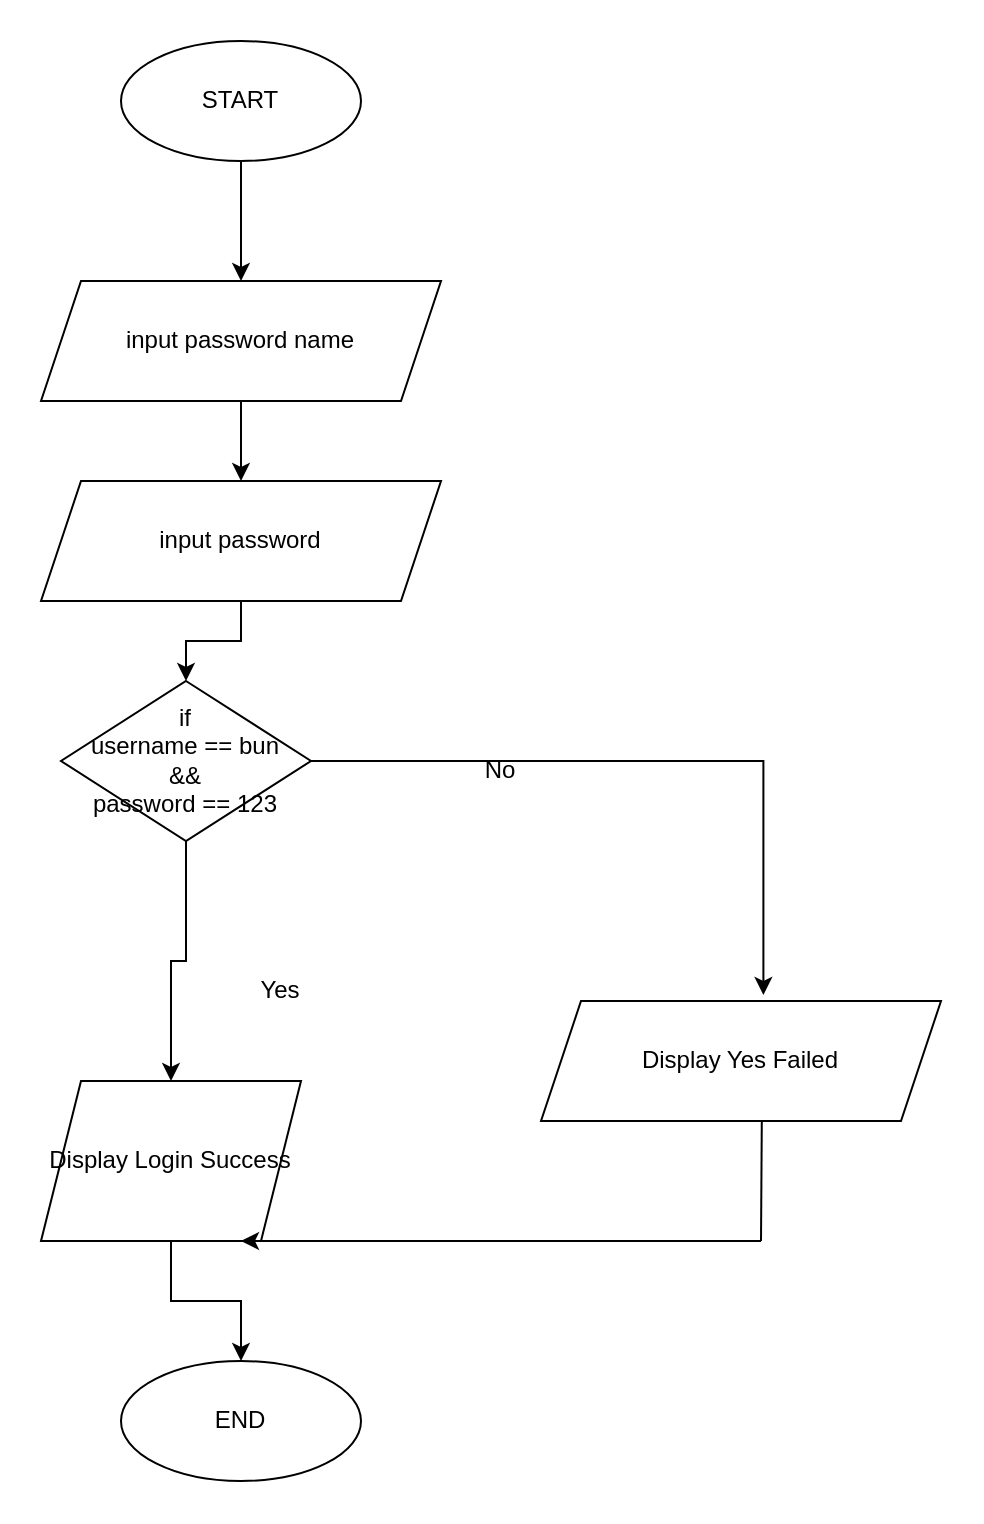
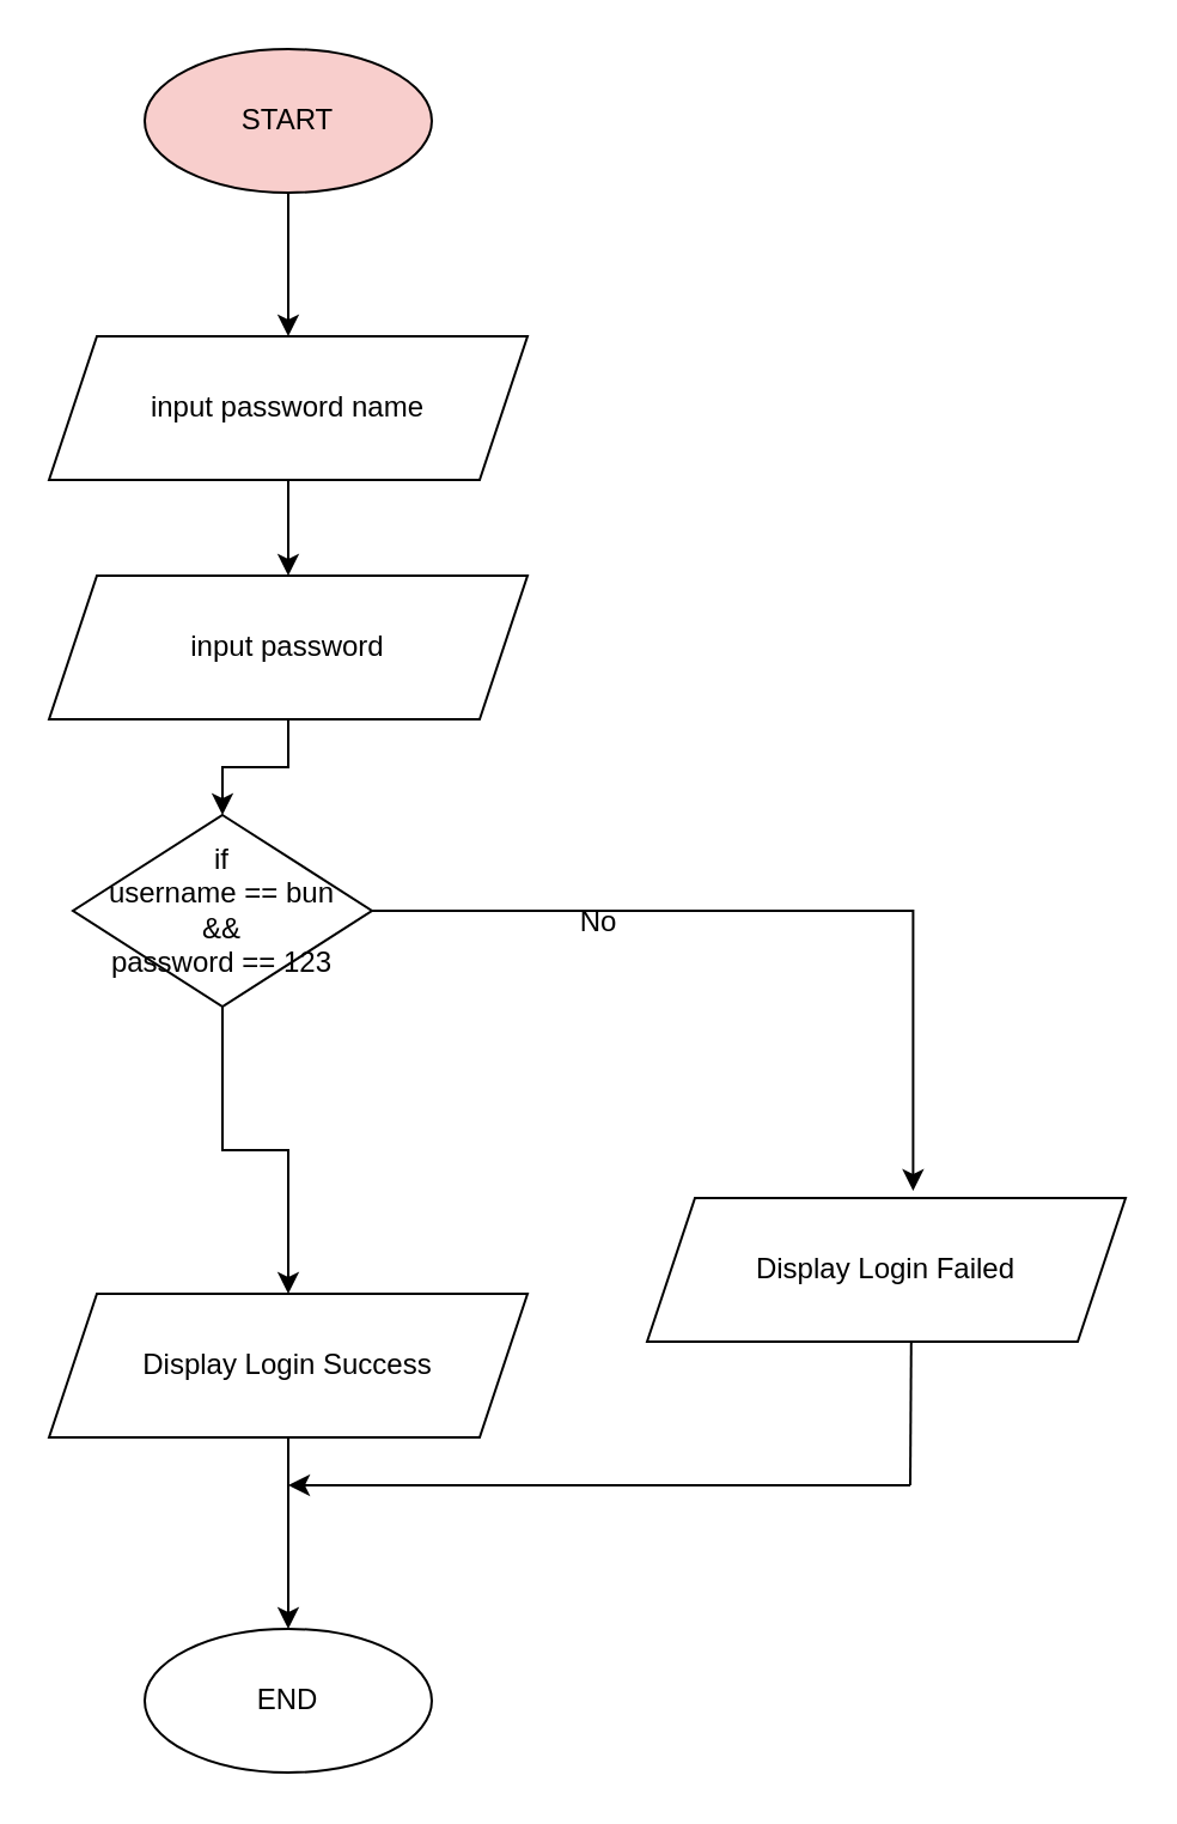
- <mxCell id="3" value="START" style="ellipse;whiteSpace=wrap;html=1;" vertex="1" parent="1"><mxGeometry x="60" y="20" width="120" height="60" as="geometry" /></mxCell>
+ <mxCell id="3" value="START" style="ellipse;whiteSpace=wrap;html=1;fillColor=#f8cecc;" vertex="1" parent="1"><mxGeometry x="60" y="20" width="120" height="60" as="geometry" /></mxCell>
- <mxCell id="18" value="Yes" style="text;html=1;strokeColor=none;fillColor=none;align=center;verticalAlign=middle;whiteSpace=wrap;rounded=0;" vertex="1" parent="1"><mxGeometry x="110" y="480" width="60" height="30" as="geometry" /></mxCell>
- <mxCell id="14" value="Display Yes Failed" style="shape=parallelogram;perimeter=parallelogramPerimeter;whiteSpace=wrap;html=1;fixedSize=1;" vertex="1" parent="1"><mxGeometry x="270" y="500" width="200" height="60" as="geometry" /></mxCell>
+ <mxCell id="14" value="Display Login Failed" style="shape=parallelogram;perimeter=parallelogramPerimeter;whiteSpace=wrap;html=1;fixedSize=1;" vertex="1" parent="1"><mxGeometry x="270" y="500" width="200" height="60" as="geometry" /></mxCell>
- <mxCell id="12" value="Display Login Success" style="shape=parallelogram;perimeter=parallelogramPerimeter;whiteSpace=wrap;html=1;fixedSize=1;" vertex="1" parent="1"><mxGeometry x="20" y="540" width="130" height="80" as="geometry" /></mxCell>
+ <mxCell id="12" value="Display Login Success" style="shape=parallelogram;perimeter=parallelogramPerimeter;whiteSpace=wrap;html=1;fixedSize=1;" vertex="1" parent="1"><mxGeometry x="20" y="540" width="200" height="60" as="geometry" /></mxCell>
